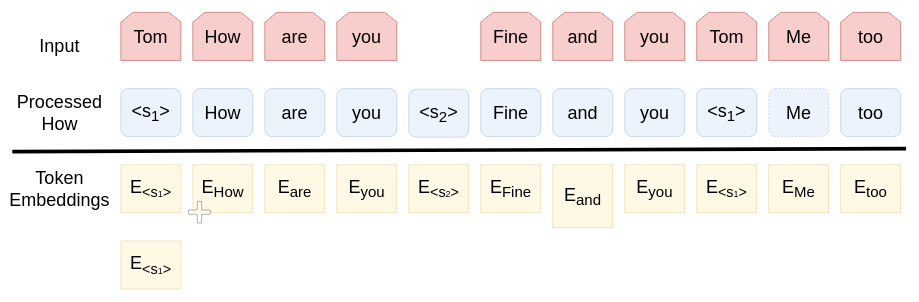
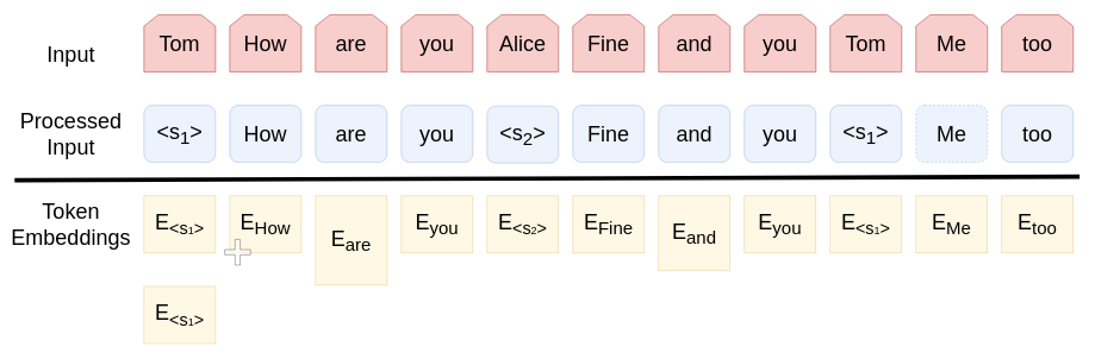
+ <mxCell id="6" value="&lt;span style=&quot;font-size: 30px&quot;&gt;Alice&lt;/span&gt;" style="shape=loopLimit;whiteSpace=wrap;html=1;fillColor=#f8cecc;strokeColor=#b85450;" vertex="1" parent="1"><mxGeometry x="681" y="20" width="100" height="80" as="geometry" /></mxCell>
- <mxCell id="15" value="Processed How" style="text;html=1;strokeColor=none;fillColor=none;align=center;verticalAlign=middle;whiteSpace=wrap;rounded=0;opacity=50;fontSize=30;" vertex="1" parent="1"><mxGeometry x="24" y="147" width="150" height="80" as="geometry" /></mxCell>
+ <mxCell id="15" value="Processed Input" style="text;html=1;strokeColor=none;fillColor=none;align=center;verticalAlign=middle;whiteSpace=wrap;rounded=0;opacity=50;fontSize=30;" vertex="1" parent="1"><mxGeometry x="24" y="147" width="150" height="80" as="geometry" /></mxCell>
- <mxCell id="29" value="E&lt;sub&gt;are&lt;/sub&gt;" style="rounded=0;whiteSpace=wrap;html=1;fontSize=30;opacity=50;fillColor=#fff2cc;strokeColor=#d6b656;" vertex="1" parent="1"><mxGeometry x="441" y="274" width="100" height="80" as="geometry" /></mxCell>
+ <mxCell id="29" value="E&lt;sub&gt;are&lt;/sub&gt;" style="rounded=0;whiteSpace=wrap;html=1;fontSize=30;opacity=50;fillColor=#fff2cc;strokeColor=#d6b656;" vertex="1" parent="1"><mxGeometry x="441" y="274" width="100" height="125" as="geometry" /></mxCell>
